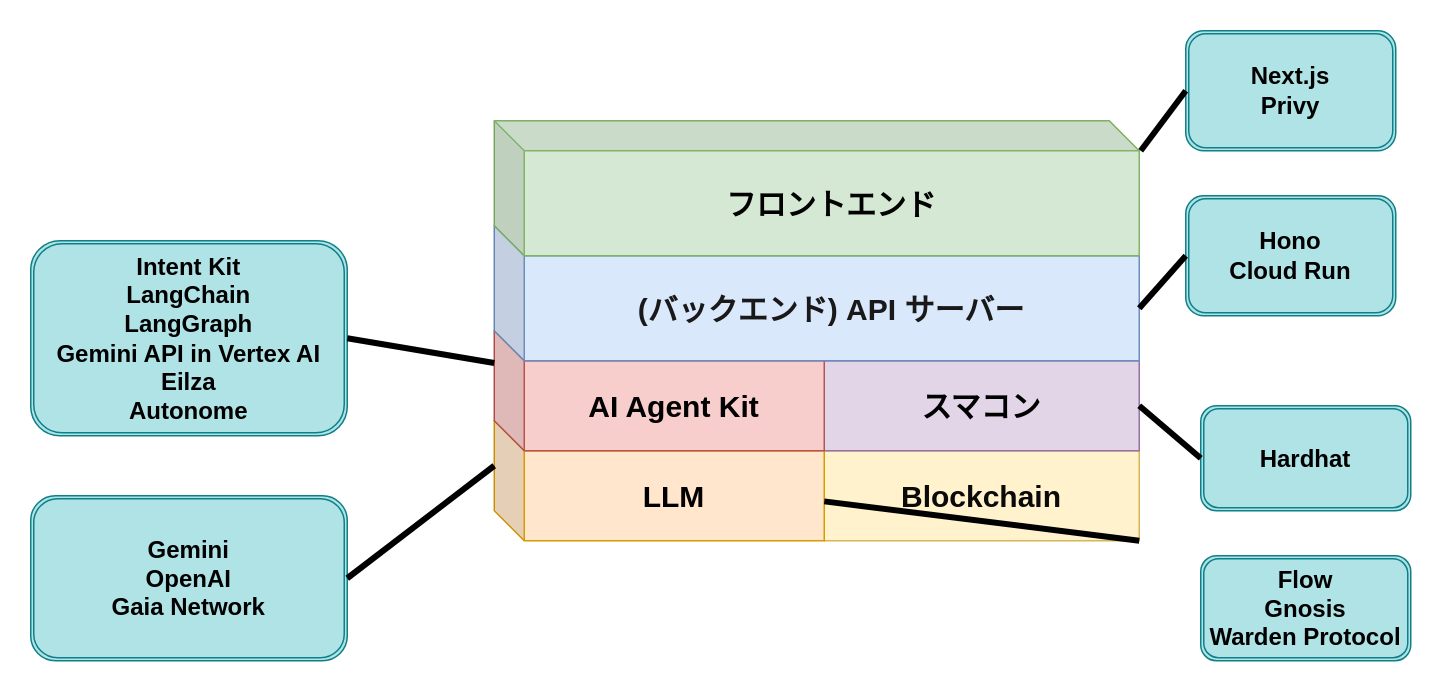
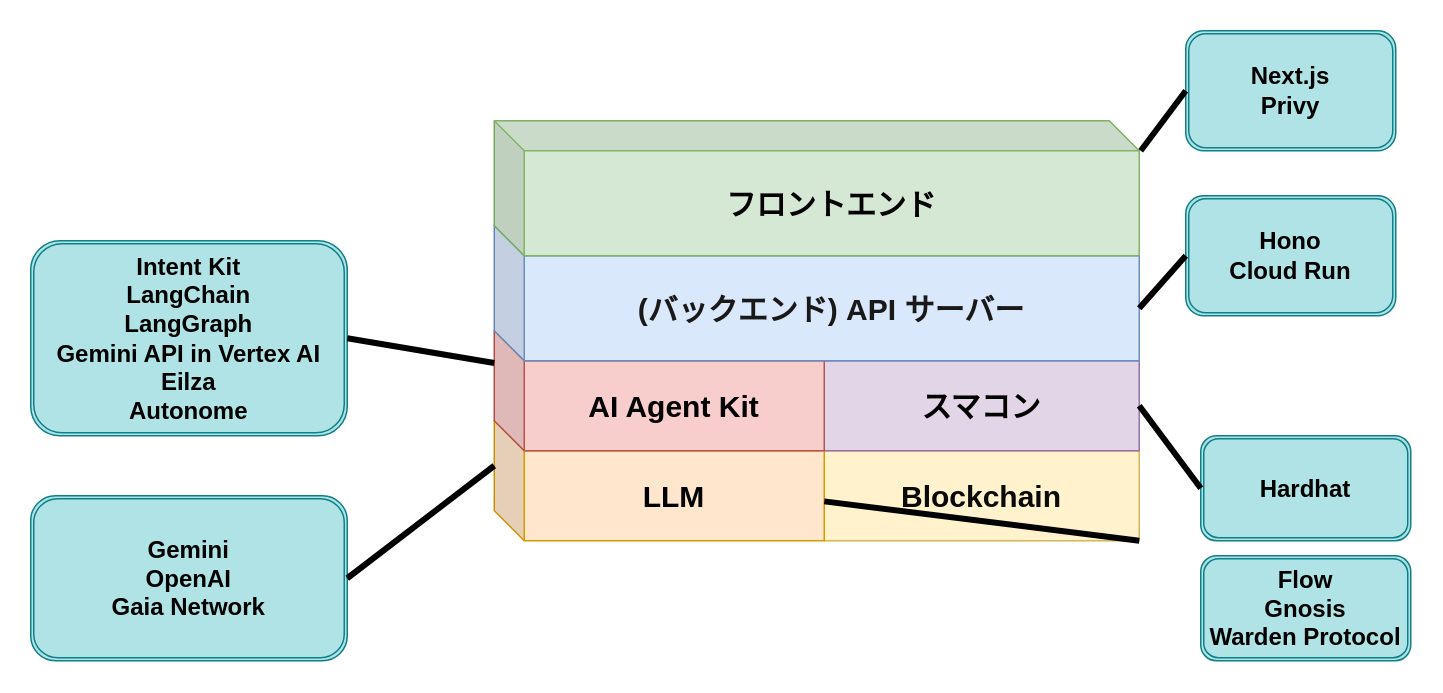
- <mxCell id="12" value="Hardhat" style="shape=ext;double=1;rounded=1;whiteSpace=wrap;html=1;fontSize=16;fillColor=#b0e3e6;strokeColor=#0e8088;fontColor=#000000;fontStyle=1" vertex="1" parent="1"><mxGeometry x="800" y="270" width="140" height="70" as="geometry" /></mxCell>
+ <mxCell id="12" value="Hardhat" style="shape=ext;double=1;rounded=1;whiteSpace=wrap;html=1;fontSize=16;fillColor=#b0e3e6;strokeColor=#0e8088;fontColor=#000000;fontStyle=1" vertex="1" parent="1"><mxGeometry x="800" y="290" width="140" height="70" as="geometry" /></mxCell>
